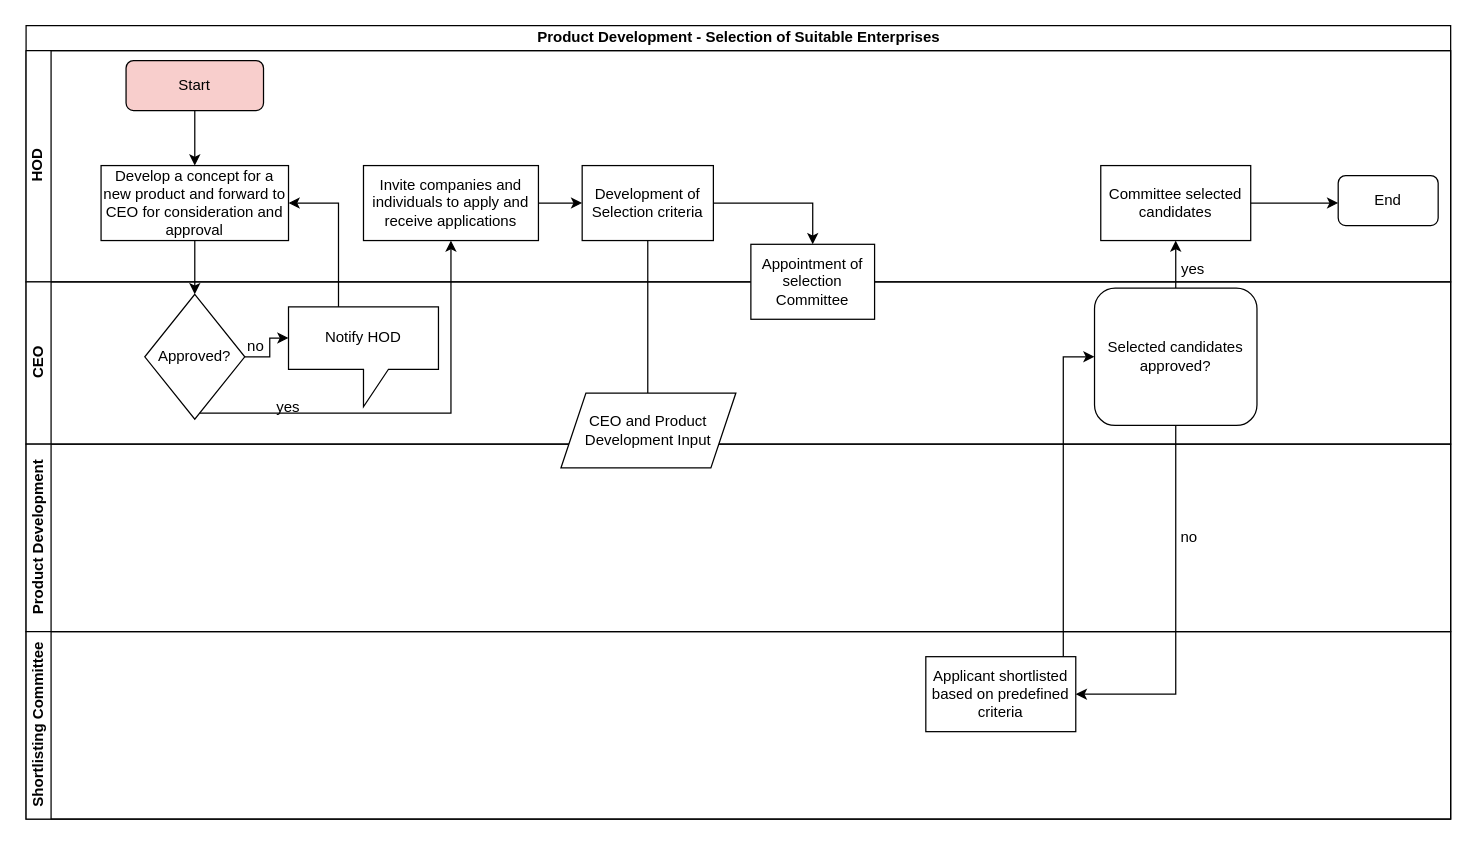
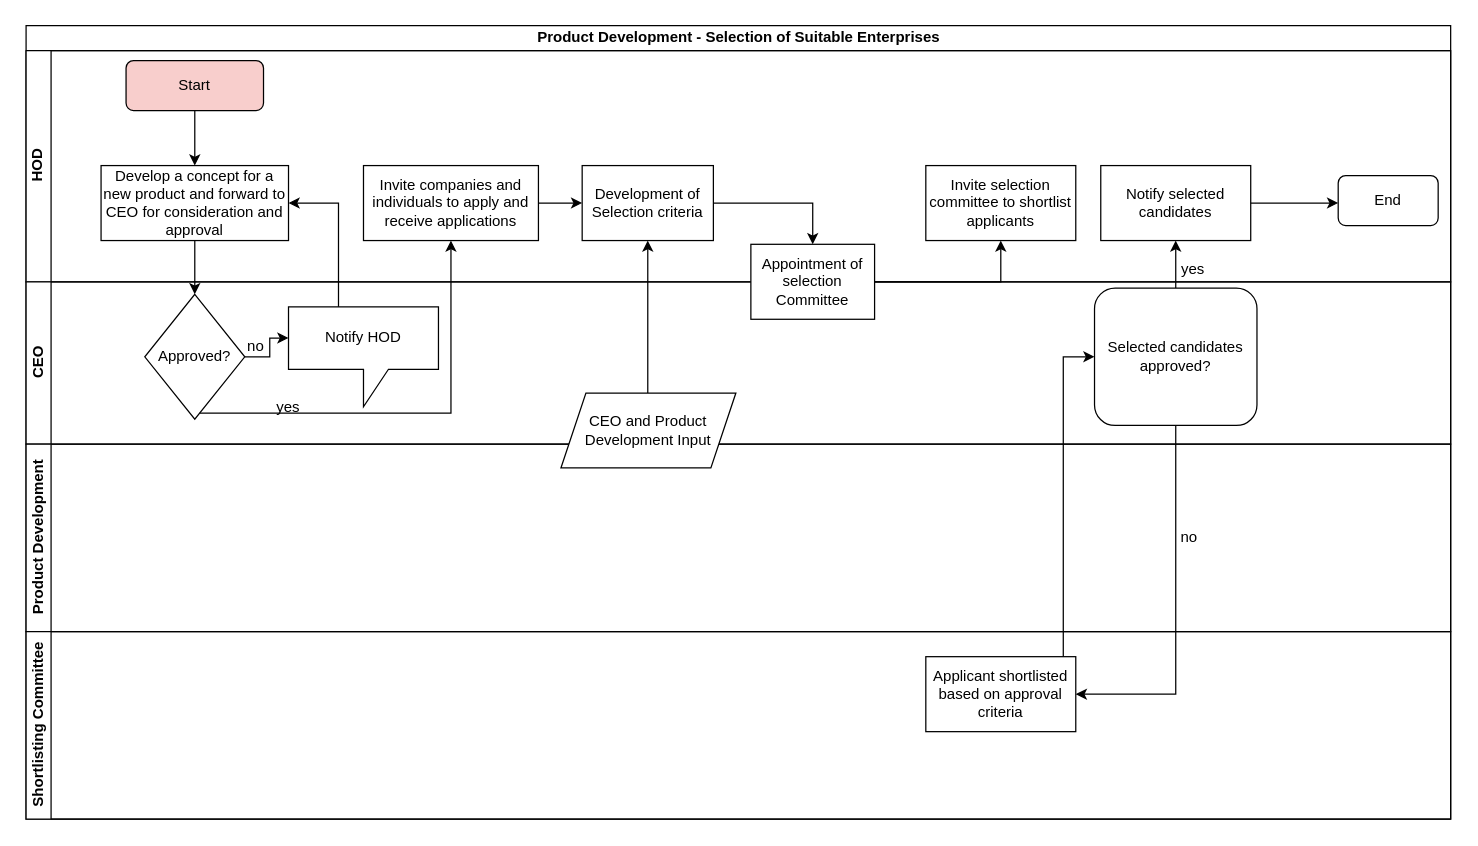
+ <mxCell id="9" value="Invite selection committee to shortlist applicants" style="whiteSpace=wrap;html=1;" vertex="1" parent="3"><mxGeometry x="720" y="92" width="120" height="60" as="geometry" /></mxCell>
- <mxCell id="10" value="Committee selected candidates" style="whiteSpace=wrap;html=1;" vertex="1" parent="3"><mxGeometry x="860" y="92" width="120" height="60" as="geometry" /></mxCell>
+ <mxCell id="10" value="Notify selected candidates" style="whiteSpace=wrap;html=1;" vertex="1" parent="3"><mxGeometry x="860" y="92" width="120" height="60" as="geometry" /></mxCell>
- <mxCell id="33" value="" style="edgeStyle=orthogonalEdgeStyle;rounded=0;orthogonalLoop=1;jettySize=auto;html=1;entryX=0.5;entryY=1;entryDx=0;entryDy=0;endArrow=none;" edge="1" parent="1" source="34" target="6"><mxGeometry relative="1" as="geometry"><mxPoint x="530" y="244" as="targetPoint" /><Array as="points"><mxPoint x="518" y="253" /></Array></mxGeometry></mxCell>
+ <mxCell id="33" value="" style="edgeStyle=orthogonalEdgeStyle;rounded=0;orthogonalLoop=1;jettySize=auto;html=1;entryX=0.5;entryY=1;entryDx=0;entryDy=0;" edge="1" parent="1" source="34" target="6"><mxGeometry relative="1" as="geometry"><mxPoint x="530" y="244" as="targetPoint" /><Array as="points"><mxPoint x="518" y="253" /></Array></mxGeometry></mxCell>
+ <mxCell id="28" value="" style="edgeStyle=orthogonalEdgeStyle;rounded=0;orthogonalLoop=1;jettySize=auto;html=1;" edge="1" parent="2" source="19" target="9"><mxGeometry relative="1" as="geometry" /></mxCell>
- <mxCell id="23" value="Applicant shortlisted based on predefined criteria" style="whiteSpace=wrap;html=1;" vertex="1" parent="22"><mxGeometry x="720" y="20" width="120" height="60" as="geometry" /></mxCell>
+ <mxCell id="23" value="Applicant shortlisted based on approval criteria" style="whiteSpace=wrap;html=1;" vertex="1" parent="22"><mxGeometry x="720" y="20" width="120" height="60" as="geometry" /></mxCell>
